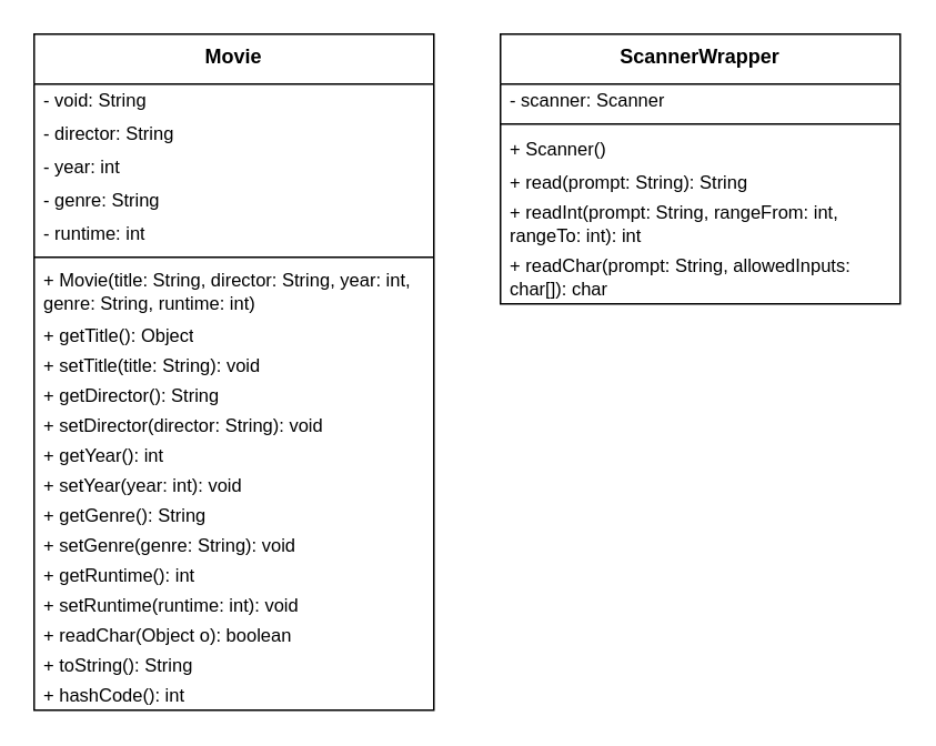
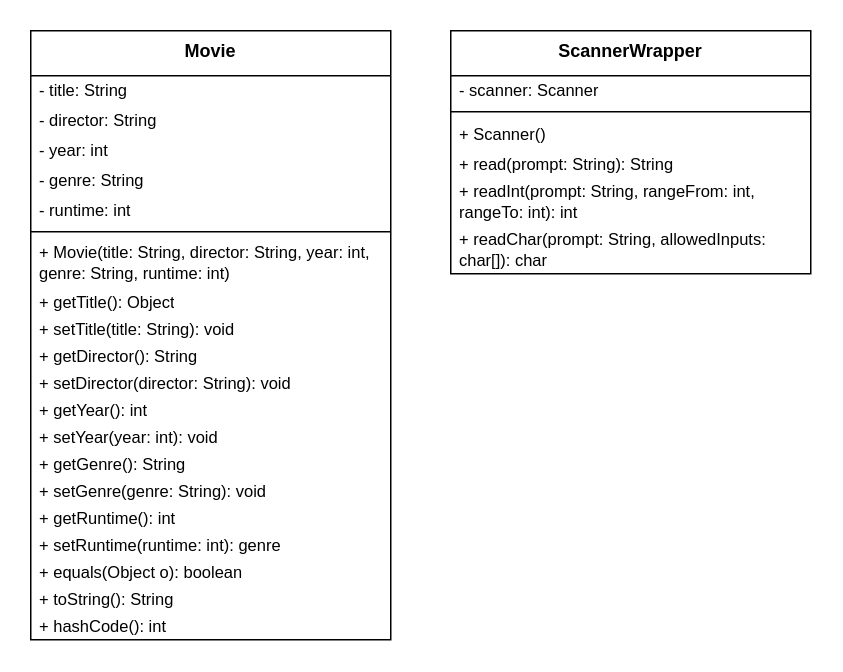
- <mxCell id="3" value="- void: String" style="text;strokeColor=none;fillColor=none;align=left;verticalAlign=middle;spacingLeft=4;spacingRight=4;overflow=hidden;rotatable=0;points=[[0,0.5],[1,0.5]];portConstraint=eastwest;whiteSpace=wrap;html=1;fontSize=11;" parent="2" vertex="1"><mxGeometry y="30" width="240" height="20" as="geometry" /></mxCell>
+ <mxCell id="3" value="- title: String" style="text;strokeColor=none;fillColor=none;align=left;verticalAlign=middle;spacingLeft=4;spacingRight=4;overflow=hidden;rotatable=0;points=[[0,0.5],[1,0.5]];portConstraint=eastwest;whiteSpace=wrap;html=1;fontSize=11;" parent="2" vertex="1"><mxGeometry y="30" width="240" height="20" as="geometry" /></mxCell>
- <mxCell id="19" value="+&amp;nbsp;setRuntime(runtime: int): void" style="text;strokeColor=none;fillColor=none;align=left;verticalAlign=middle;spacingLeft=4;spacingRight=4;overflow=hidden;rotatable=0;points=[[0,0.5],[1,0.5]];portConstraint=eastwest;whiteSpace=wrap;html=1;fontSize=11;" parent="2" vertex="1"><mxGeometry y="334" width="240" height="18" as="geometry" /></mxCell>
+ <mxCell id="19" value="+&amp;nbsp;setRuntime(runtime: int): genre" style="text;strokeColor=none;fillColor=none;align=left;verticalAlign=middle;spacingLeft=4;spacingRight=4;overflow=hidden;rotatable=0;points=[[0,0.5],[1,0.5]];portConstraint=eastwest;whiteSpace=wrap;html=1;fontSize=11;" parent="2" vertex="1"><mxGeometry y="334" width="240" height="18" as="geometry" /></mxCell>
- <mxCell id="20" value="+&amp;nbsp;readChar(Object o&lt;span style=&quot;background-color: initial;&quot;&gt;): boolean&lt;/span&gt;" style="text;strokeColor=none;fillColor=none;align=left;verticalAlign=middle;spacingLeft=4;spacingRight=4;overflow=hidden;rotatable=0;points=[[0,0.5],[1,0.5]];portConstraint=eastwest;whiteSpace=wrap;html=1;fontSize=11;" vertex="1" parent="2"><mxGeometry y="352" width="240" height="18" as="geometry" /></mxCell>
+ <mxCell id="20" value="+&amp;nbsp;equals(Object o&lt;span style=&quot;background-color: initial;&quot;&gt;): boolean&lt;/span&gt;" style="text;strokeColor=none;fillColor=none;align=left;verticalAlign=middle;spacingLeft=4;spacingRight=4;overflow=hidden;rotatable=0;points=[[0,0.5],[1,0.5]];portConstraint=eastwest;whiteSpace=wrap;html=1;fontSize=11;" vertex="1" parent="2"><mxGeometry y="352" width="240" height="18" as="geometry" /></mxCell>
